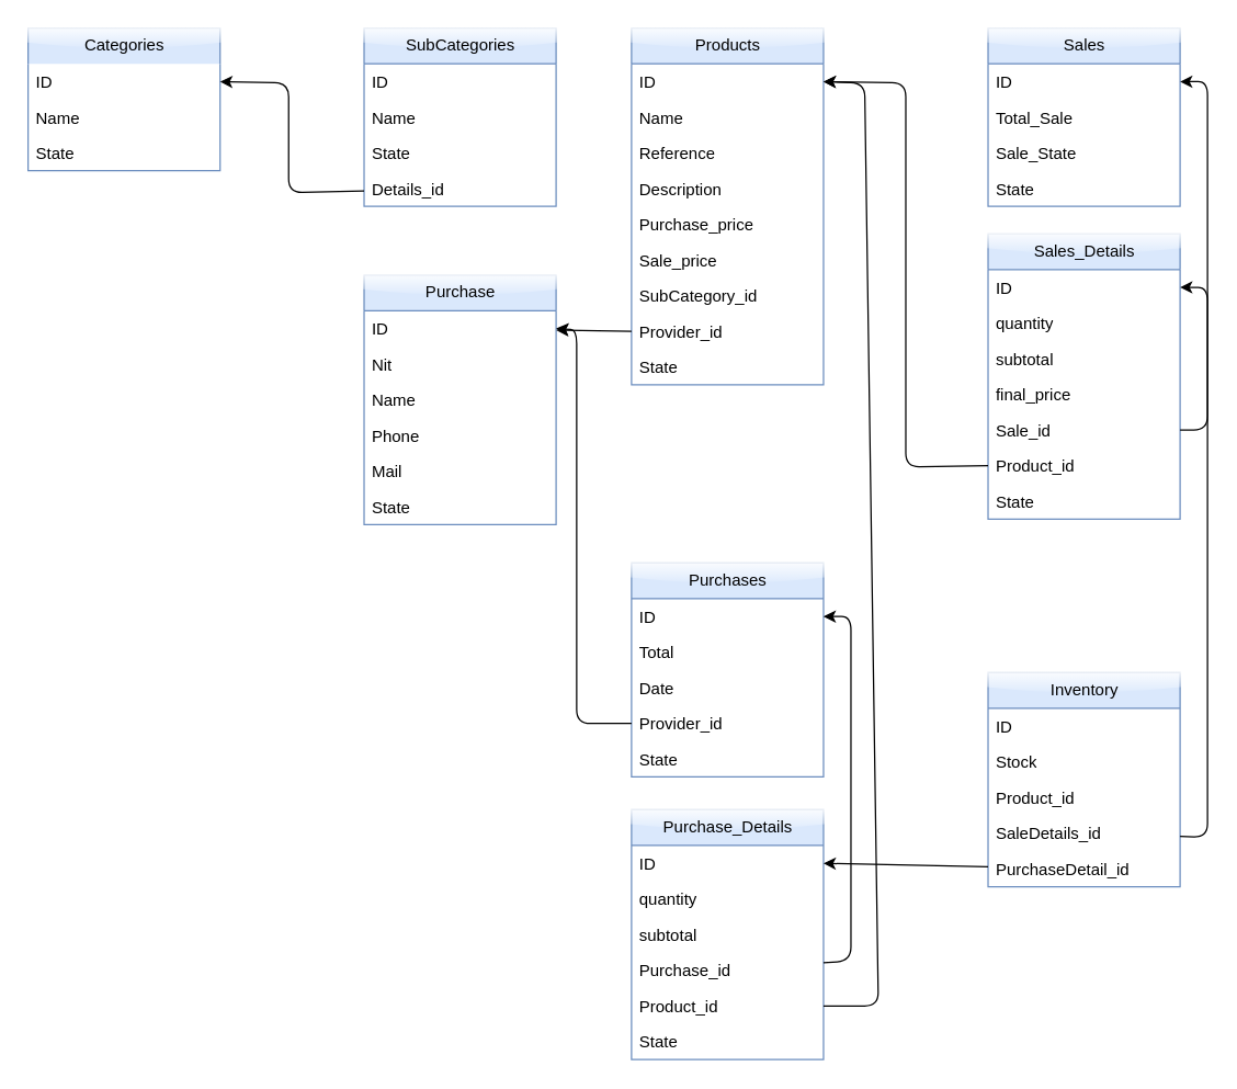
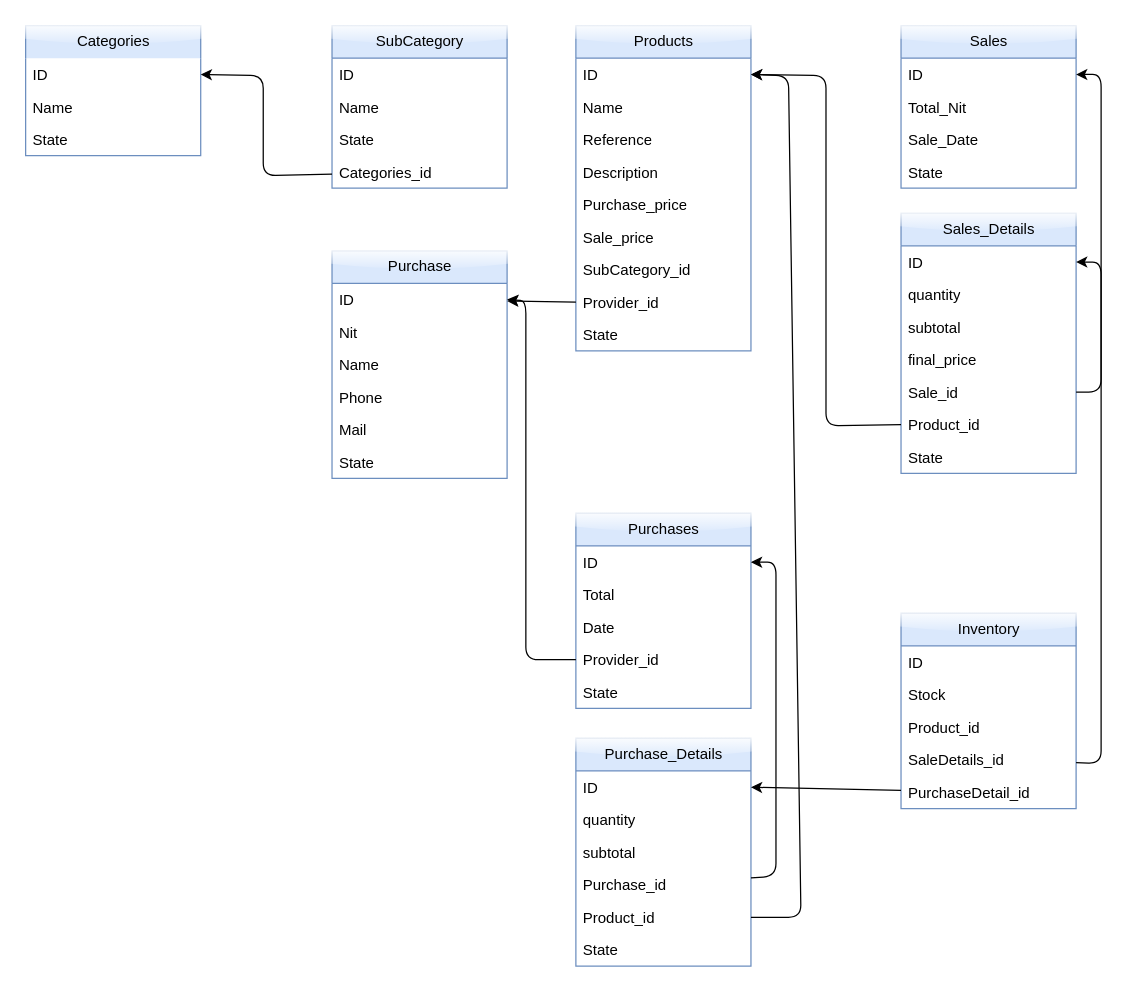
- <mxCell id="6" value="SubCategories" style="swimlane;fontStyle=0;childLayout=stackLayout;horizontal=1;startSize=26;fillColor=#dae8fc;horizontalStack=0;resizeParent=1;resizeParentMax=0;resizeLast=0;collapsible=1;marginBottom=0;html=1;strokeColor=#6c8ebf;fontColor=#000000;gradientColor=none;glass=1;" vertex="1" parent="1"><mxGeometry x="265" y="20" width="140" height="130" as="geometry" /></mxCell>
+ <mxCell id="6" value="SubCategory" style="swimlane;fontStyle=0;childLayout=stackLayout;horizontal=1;startSize=26;fillColor=#dae8fc;horizontalStack=0;resizeParent=1;resizeParentMax=0;resizeLast=0;collapsible=1;marginBottom=0;html=1;strokeColor=#6c8ebf;fontColor=#000000;gradientColor=none;glass=1;" vertex="1" parent="1"><mxGeometry x="265" y="20" width="140" height="130" as="geometry" /></mxCell>
- <mxCell id="32" value="Total_Sale" style="text;align=left;verticalAlign=top;spacingLeft=4;spacingRight=4;overflow=hidden;rotatable=0;points=[[0,0.5],[1,0.5]];portConstraint=eastwest;whiteSpace=wrap;html=1;strokeWidth=9;" vertex="1" parent="30"><mxGeometry y="52" width="140" height="26" as="geometry" /></mxCell>
+ <mxCell id="32" value="Total_Nit" style="text;align=left;verticalAlign=top;spacingLeft=4;spacingRight=4;overflow=hidden;rotatable=0;points=[[0,0.5],[1,0.5]];portConstraint=eastwest;whiteSpace=wrap;html=1;strokeWidth=9;" vertex="1" parent="30"><mxGeometry y="52" width="140" height="26" as="geometry" /></mxCell>
- <mxCell id="33" value="Sale_State" style="text;align=left;verticalAlign=top;spacingLeft=4;spacingRight=4;overflow=hidden;rotatable=0;points=[[0,0.5],[1,0.5]];portConstraint=eastwest;whiteSpace=wrap;html=1;strokeWidth=9;" vertex="1" parent="30"><mxGeometry y="78" width="140" height="26" as="geometry" /></mxCell>
+ <mxCell id="33" value="Sale_Date" style="text;align=left;verticalAlign=top;spacingLeft=4;spacingRight=4;overflow=hidden;rotatable=0;points=[[0,0.5],[1,0.5]];portConstraint=eastwest;whiteSpace=wrap;html=1;strokeWidth=9;" vertex="1" parent="30"><mxGeometry y="78" width="140" height="26" as="geometry" /></mxCell>
- <mxCell id="10" value="Details_id" style="text;strokeColor=none;fillColor=none;align=left;verticalAlign=top;spacingLeft=4;spacingRight=4;overflow=hidden;rotatable=0;points=[[0,0.5],[1,0.5]];portConstraint=eastwest;whiteSpace=wrap;html=1;" vertex="1" parent="6"><mxGeometry y="104" width="140" height="26" as="geometry" /></mxCell>
+ <mxCell id="10" value="Categories_id" style="text;strokeColor=none;fillColor=none;align=left;verticalAlign=top;spacingLeft=4;spacingRight=4;overflow=hidden;rotatable=0;points=[[0,0.5],[1,0.5]];portConstraint=eastwest;whiteSpace=wrap;html=1;" vertex="1" parent="6"><mxGeometry y="104" width="140" height="26" as="geometry" /></mxCell>
